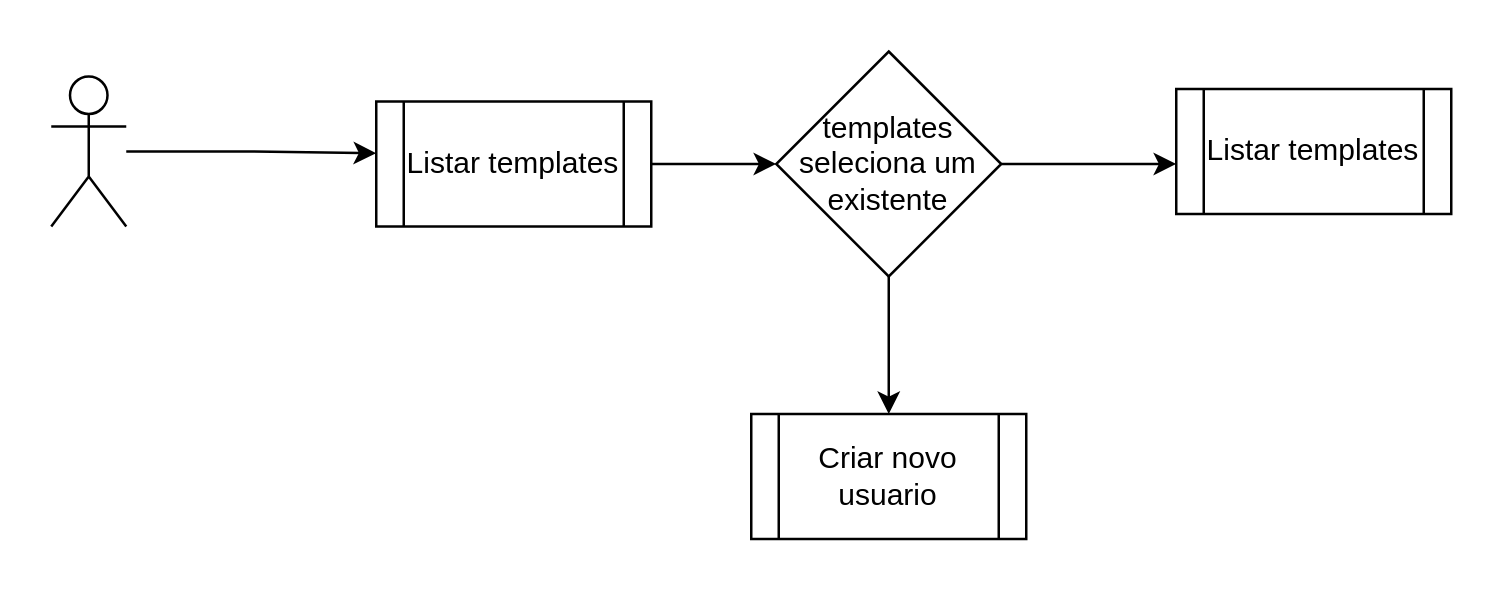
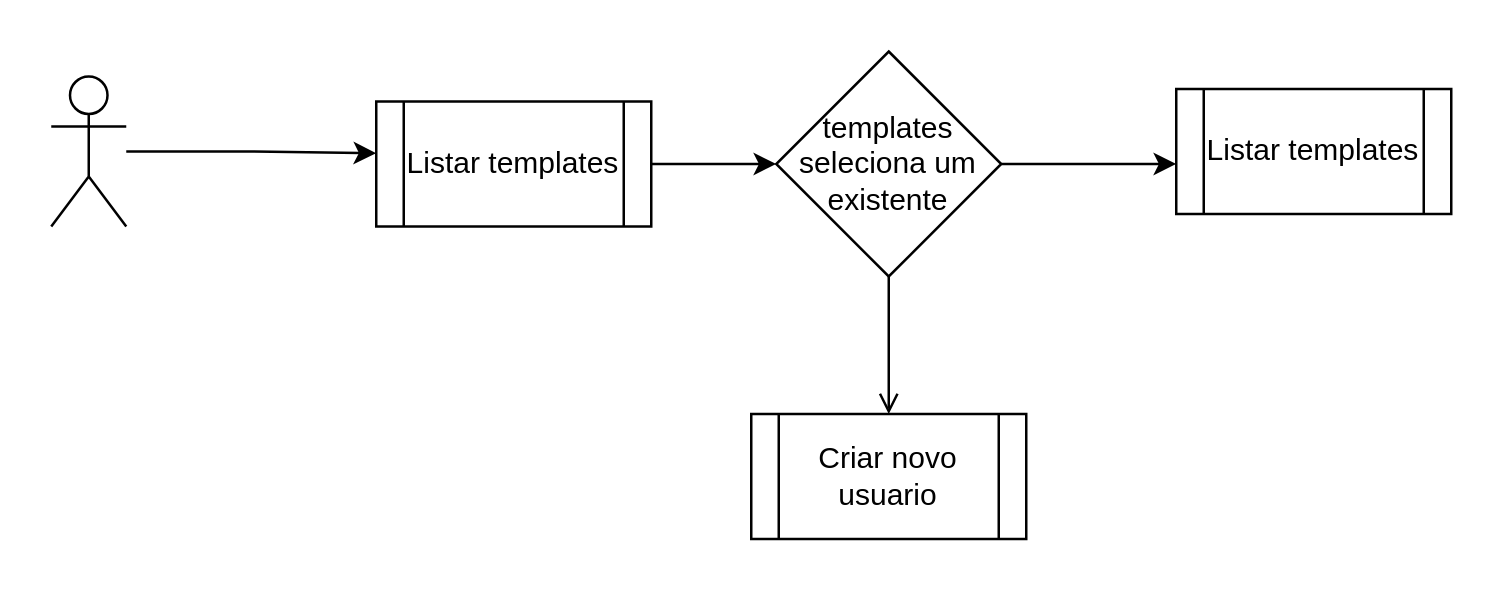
- <mxCell id="6" style="edgeStyle=orthogonalEdgeStyle;rounded=0;orthogonalLoop=1;jettySize=auto;html=1;entryX=0.5;entryY=0;entryDx=0;entryDy=0;" edge="1" parent="1" source="8" target="9"><mxGeometry relative="1" as="geometry" /></mxCell>
+ <mxCell id="6" style="edgeStyle=orthogonalEdgeStyle;rounded=0;orthogonalLoop=1;jettySize=auto;html=1;entryX=0.5;entryY=0;entryDx=0;entryDy=0;endArrow=open;" edge="1" parent="1" source="8" target="9"><mxGeometry relative="1" as="geometry" /></mxCell>
